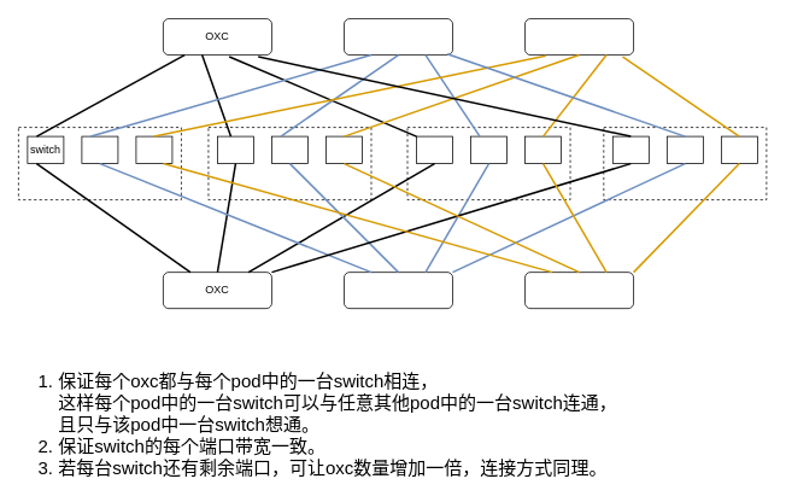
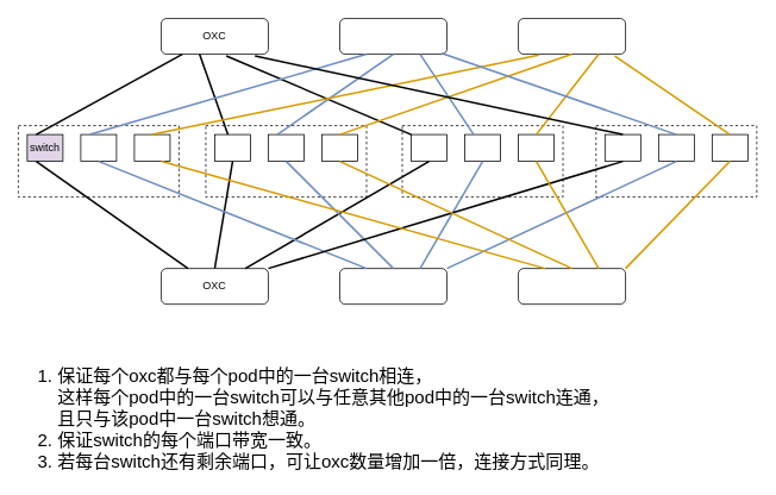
- <mxCell id="6" value="switch" style="rounded=0;whiteSpace=wrap;html=1;" vertex="1" parent="1"><mxGeometry x="30" y="150" width="40" height="30" as="geometry" /></mxCell>
+ <mxCell id="6" value="switch" style="rounded=0;whiteSpace=wrap;html=1;fillColor=#e1d5e7;" vertex="1" parent="1"><mxGeometry x="30" y="150" width="40" height="30" as="geometry" /></mxCell>
